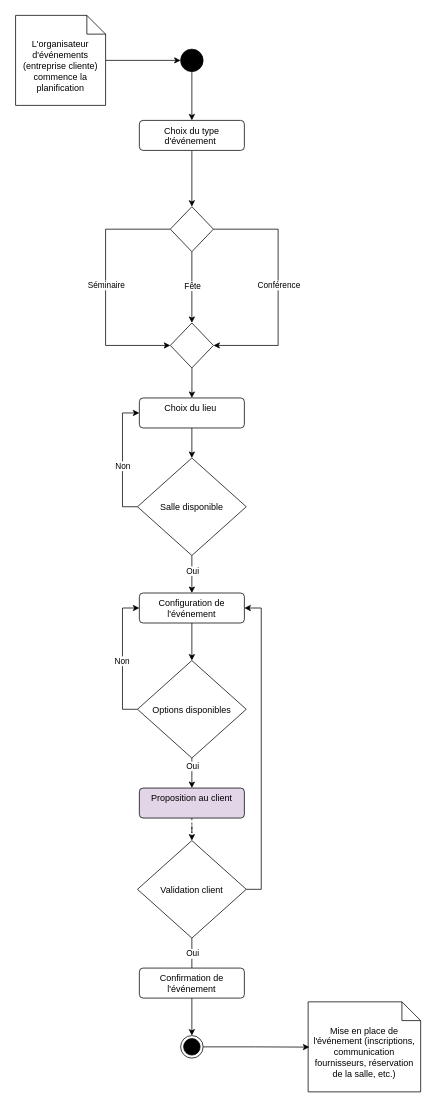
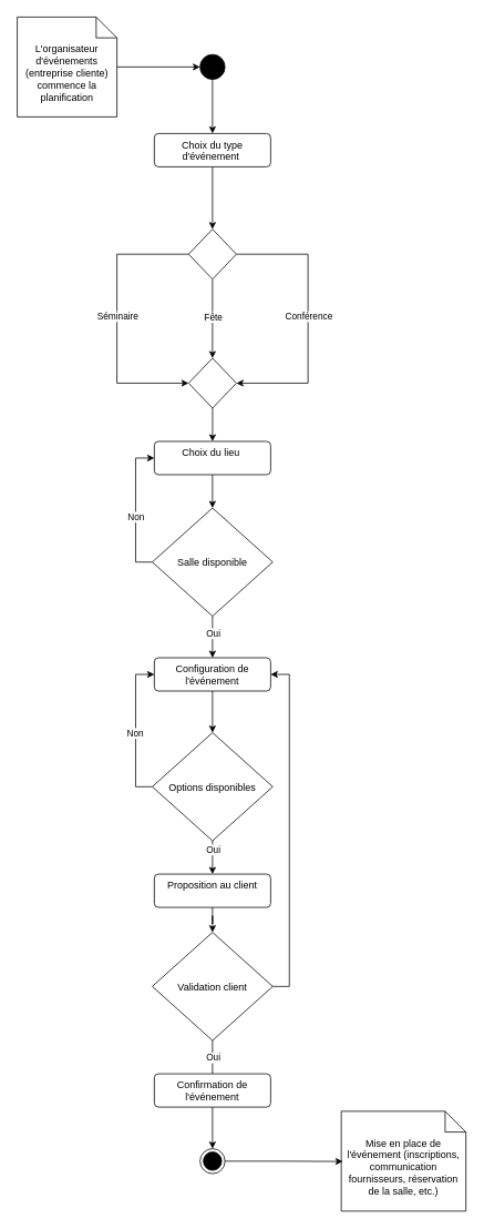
- <mxCell id="27" value="Proposition au client" style="html=1;align=center;verticalAlign=top;rounded=1;absoluteArcSize=1;arcSize=10;dashed=0;whiteSpace=wrap;fillColor=#e1d5e7;" parent="1" vertex="1"><mxGeometry x="185" y="1050" width="140" height="40" as="geometry" /></mxCell>
+ <mxCell id="27" value="Proposition au client" style="html=1;align=center;verticalAlign=top;rounded=1;absoluteArcSize=1;arcSize=10;dashed=0;whiteSpace=wrap;" parent="1" vertex="1"><mxGeometry x="185" y="1050" width="140" height="40" as="geometry" /></mxCell>
- <mxCell id="26" style="edgeStyle=orthogonalEdgeStyle;rounded=0;orthogonalLoop=1;jettySize=auto;html=1;entryX=0.5;entryY=0;entryDx=0;entryDy=0;dashed=1;" parent="1" source="27" target="31" edge="1"><mxGeometry relative="1" as="geometry" /></mxCell>
+ <mxCell id="26" style="edgeStyle=orthogonalEdgeStyle;rounded=0;orthogonalLoop=1;jettySize=auto;html=1;entryX=0.5;entryY=0;entryDx=0;entryDy=0;" parent="1" source="27" target="31" edge="1"><mxGeometry relative="1" as="geometry" /></mxCell>
